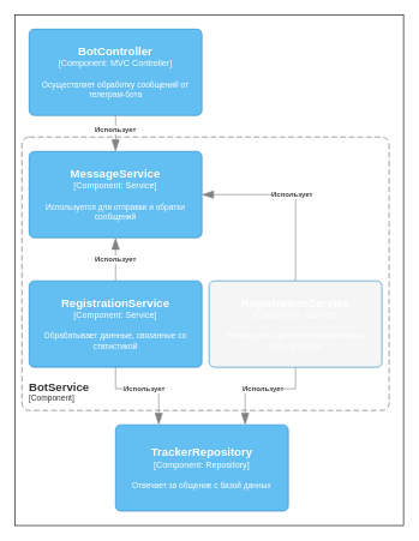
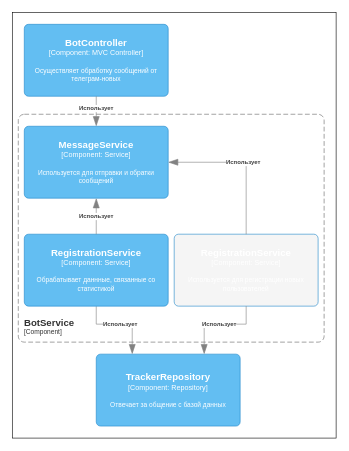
- <mxCell id="3" value="&lt;font style=&quot;font-size: 16px&quot;&gt;&lt;b&gt;BotController&lt;/b&gt;&lt;/font&gt;&lt;div&gt;[Component: MVC Controller]&lt;/div&gt;&lt;br&gt;&lt;div&gt;&lt;font style=&quot;font-size: 11px&quot;&gt;Осуществляет обработку сообщений от телеграм-бота&lt;/font&gt;&lt;/div&gt;" style="rounded=1;whiteSpace=wrap;html=1;labelBackgroundColor=none;fillColor=#63BEF2;fontColor=#ffffff;align=center;arcSize=6;strokeColor=#2086C9;metaEdit=1;resizable=0;points=[[0.25,0,0],[0.5,0,0],[0.75,0,0],[1,0.25,0],[1,0.5,0],[1,0.75,0],[0.75,1,0],[0.5,1,0],[0.25,1,0],[0,0.75,0],[0,0.5,0],[0,0.25,0]];" parent="1" vertex="1"><mxGeometry x="40" y="40" width="240" height="120" as="geometry" /></mxCell>
+ <mxCell id="3" value="&lt;font style=&quot;font-size: 16px&quot;&gt;&lt;b&gt;BotController&lt;/b&gt;&lt;/font&gt;&lt;div&gt;[Component: MVC Controller]&lt;/div&gt;&lt;br&gt;&lt;div&gt;&lt;font style=&quot;font-size: 11px&quot;&gt;Осуществляет обработку сообщений от телеграм-новых&lt;/font&gt;&lt;/div&gt;" style="rounded=1;whiteSpace=wrap;html=1;labelBackgroundColor=none;fillColor=#63BEF2;fontColor=#ffffff;align=center;arcSize=6;strokeColor=#2086C9;metaEdit=1;resizable=0;points=[[0.25,0,0],[0.5,0,0],[0.75,0,0],[1,0.25,0],[1,0.5,0],[1,0.75,0],[0.75,1,0],[0.5,1,0],[0.25,1,0],[0,0.75,0],[0,0.5,0],[0,0.25,0]];" parent="1" vertex="1"><mxGeometry x="40" y="40" width="240" height="120" as="geometry" /></mxCell>
